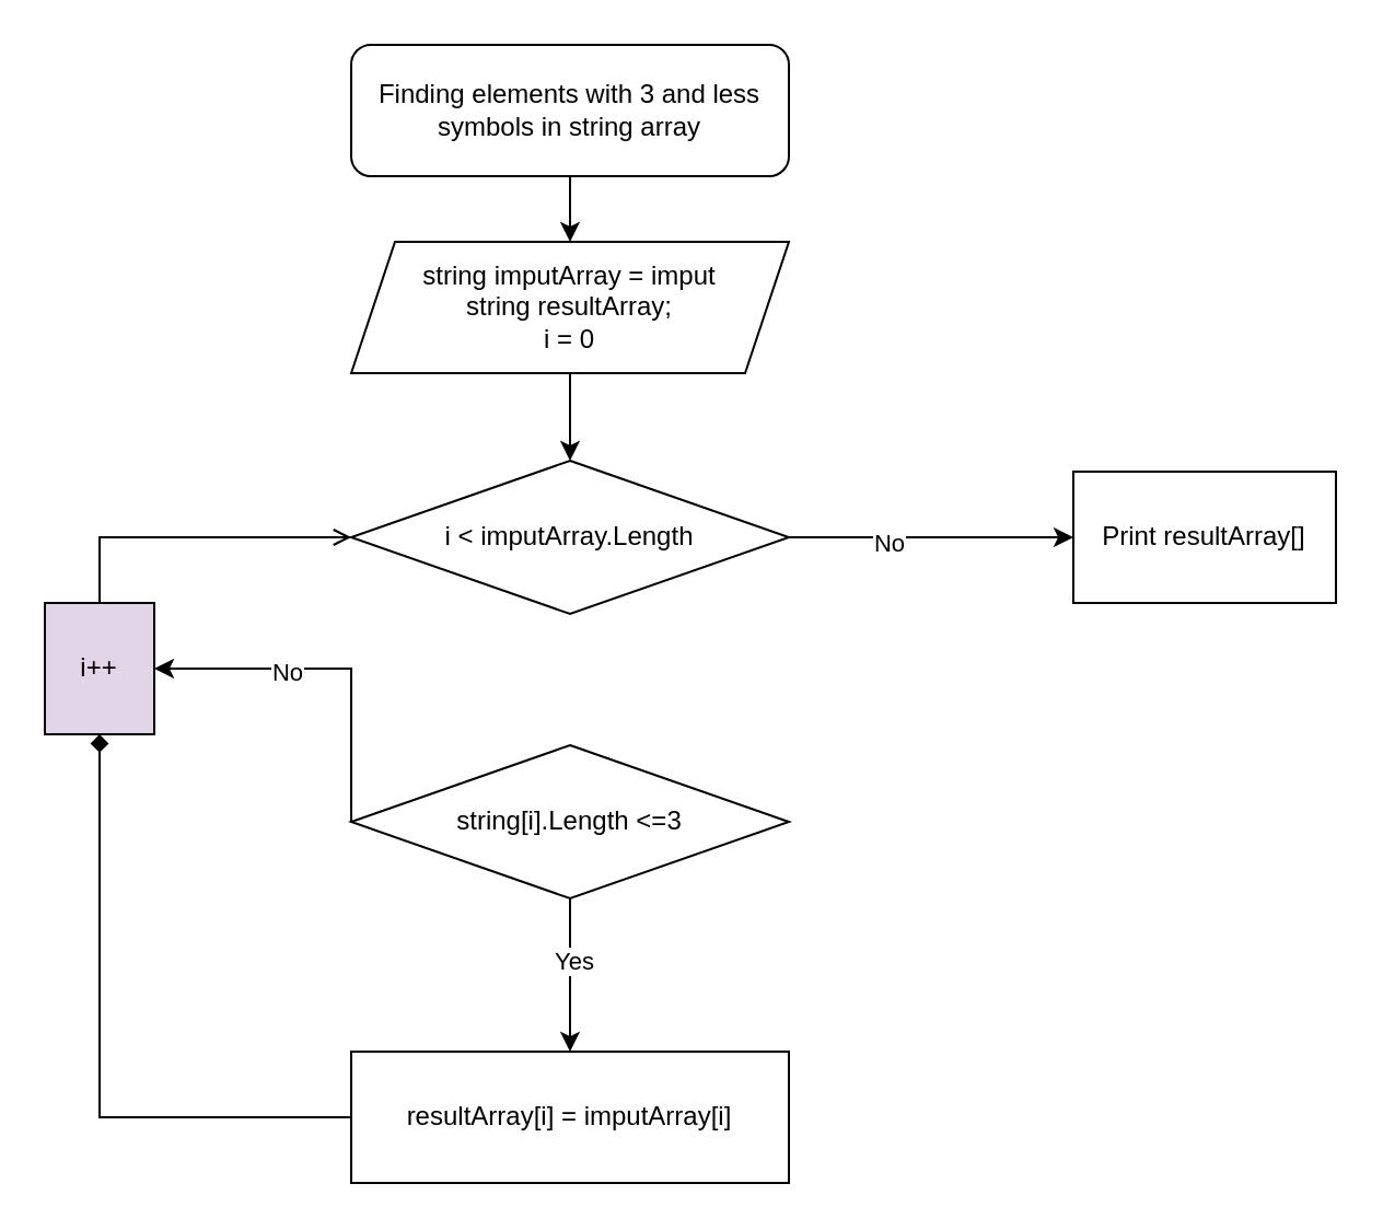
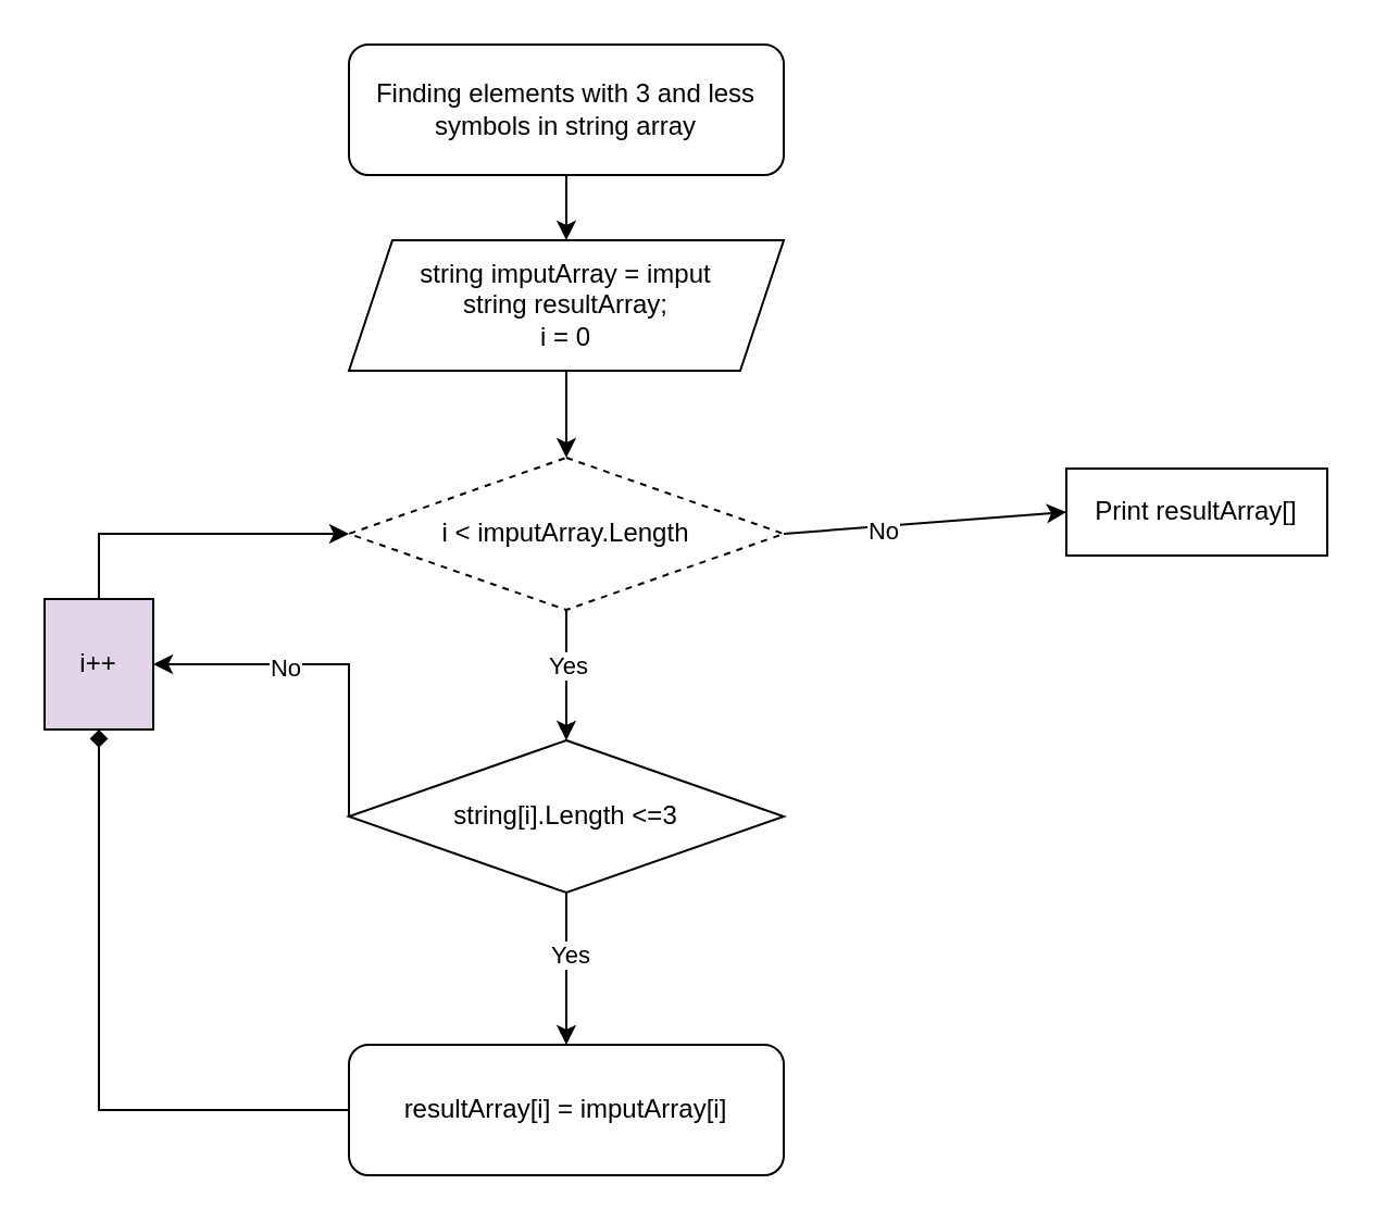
- <mxCell id="16" value="" style="endArrow=open;html=1;rounded=0;exitX=0.5;exitY=0;exitDx=0;exitDy=0;entryX=0;entryY=0.5;entryDx=0;entryDy=0;" edge="1" parent="1" source="7" target="2"><mxGeometry width="50" height="50" relative="1" as="geometry"><mxPoint x="140" y="400" as="sourcePoint" /><mxPoint x="190" y="350" as="targetPoint" /><Array as="points"><mxPoint x="45" y="245" /></Array></mxGeometry></mxCell>
+ <mxCell id="16" value="" style="endArrow=classic;html=1;rounded=0;exitX=0.5;exitY=0;exitDx=0;exitDy=0;entryX=0;entryY=0.5;entryDx=0;entryDy=0;" edge="1" parent="1" source="7" target="2"><mxGeometry width="50" height="50" relative="1" as="geometry"><mxPoint x="140" y="400" as="sourcePoint" /><mxPoint x="190" y="350" as="targetPoint" /><Array as="points"><mxPoint x="45" y="245" /></Array></mxGeometry></mxCell>
- <mxCell id="2" value="i &amp;lt; imputArray.Length" style="rhombus;whiteSpace=wrap;html=1;" parent="1" vertex="1"><mxGeometry x="160" y="210" width="200" height="70" as="geometry" /></mxCell>
+ <mxCell id="2" value="i &amp;lt; imputArray.Length" style="rhombus;whiteSpace=wrap;html=1;dashed=1;" parent="1" vertex="1"><mxGeometry x="160" y="210" width="200" height="70" as="geometry" /></mxCell>
- <mxCell id="8" value="Print resultArray[]" style="rounded=0;whiteSpace=wrap;html=1;" vertex="1" parent="1"><mxGeometry x="490" y="215" width="120" height="60" as="geometry" /></mxCell>
+ <mxCell id="8" value="Print resultArray[]" style="rounded=0;whiteSpace=wrap;html=1;" vertex="1" parent="1"><mxGeometry x="490" y="215" width="120" height="40" as="geometry" /></mxCell>
+ <mxCell id="11" value="" style="endArrow=classic;html=1;rounded=0;exitX=0.5;exitY=1;exitDx=0;exitDy=0;" edge="1" parent="1" source="2" target="6"><mxGeometry width="50" height="50" relative="1" as="geometry"><mxPoint x="250" y="470" as="sourcePoint" /><mxPoint x="300" y="420" as="targetPoint" /></mxGeometry></mxCell>
+ <mxCell id="12" value="Yes" style="edgeLabel;html=1;align=center;verticalAlign=middle;resizable=0;points=[];" vertex="1" connectable="0" parent="11"><mxGeometry x="-0.36" relative="1" as="geometry"><mxPoint y="6" as="offset" /></mxGeometry></mxCell>
- <mxCell id="5" value="resultArray[i] = imputArray[i]" style="rounded=0;whiteSpace=wrap;html=1;" vertex="1" parent="1"><mxGeometry x="160" y="480" width="200" height="60" as="geometry" /></mxCell>
+ <mxCell id="5" value="resultArray[i] = imputArray[i]" style="whiteSpace=wrap;html=1;rounded=1;" vertex="1" parent="1"><mxGeometry x="160" y="480" width="200" height="60" as="geometry" /></mxCell>
